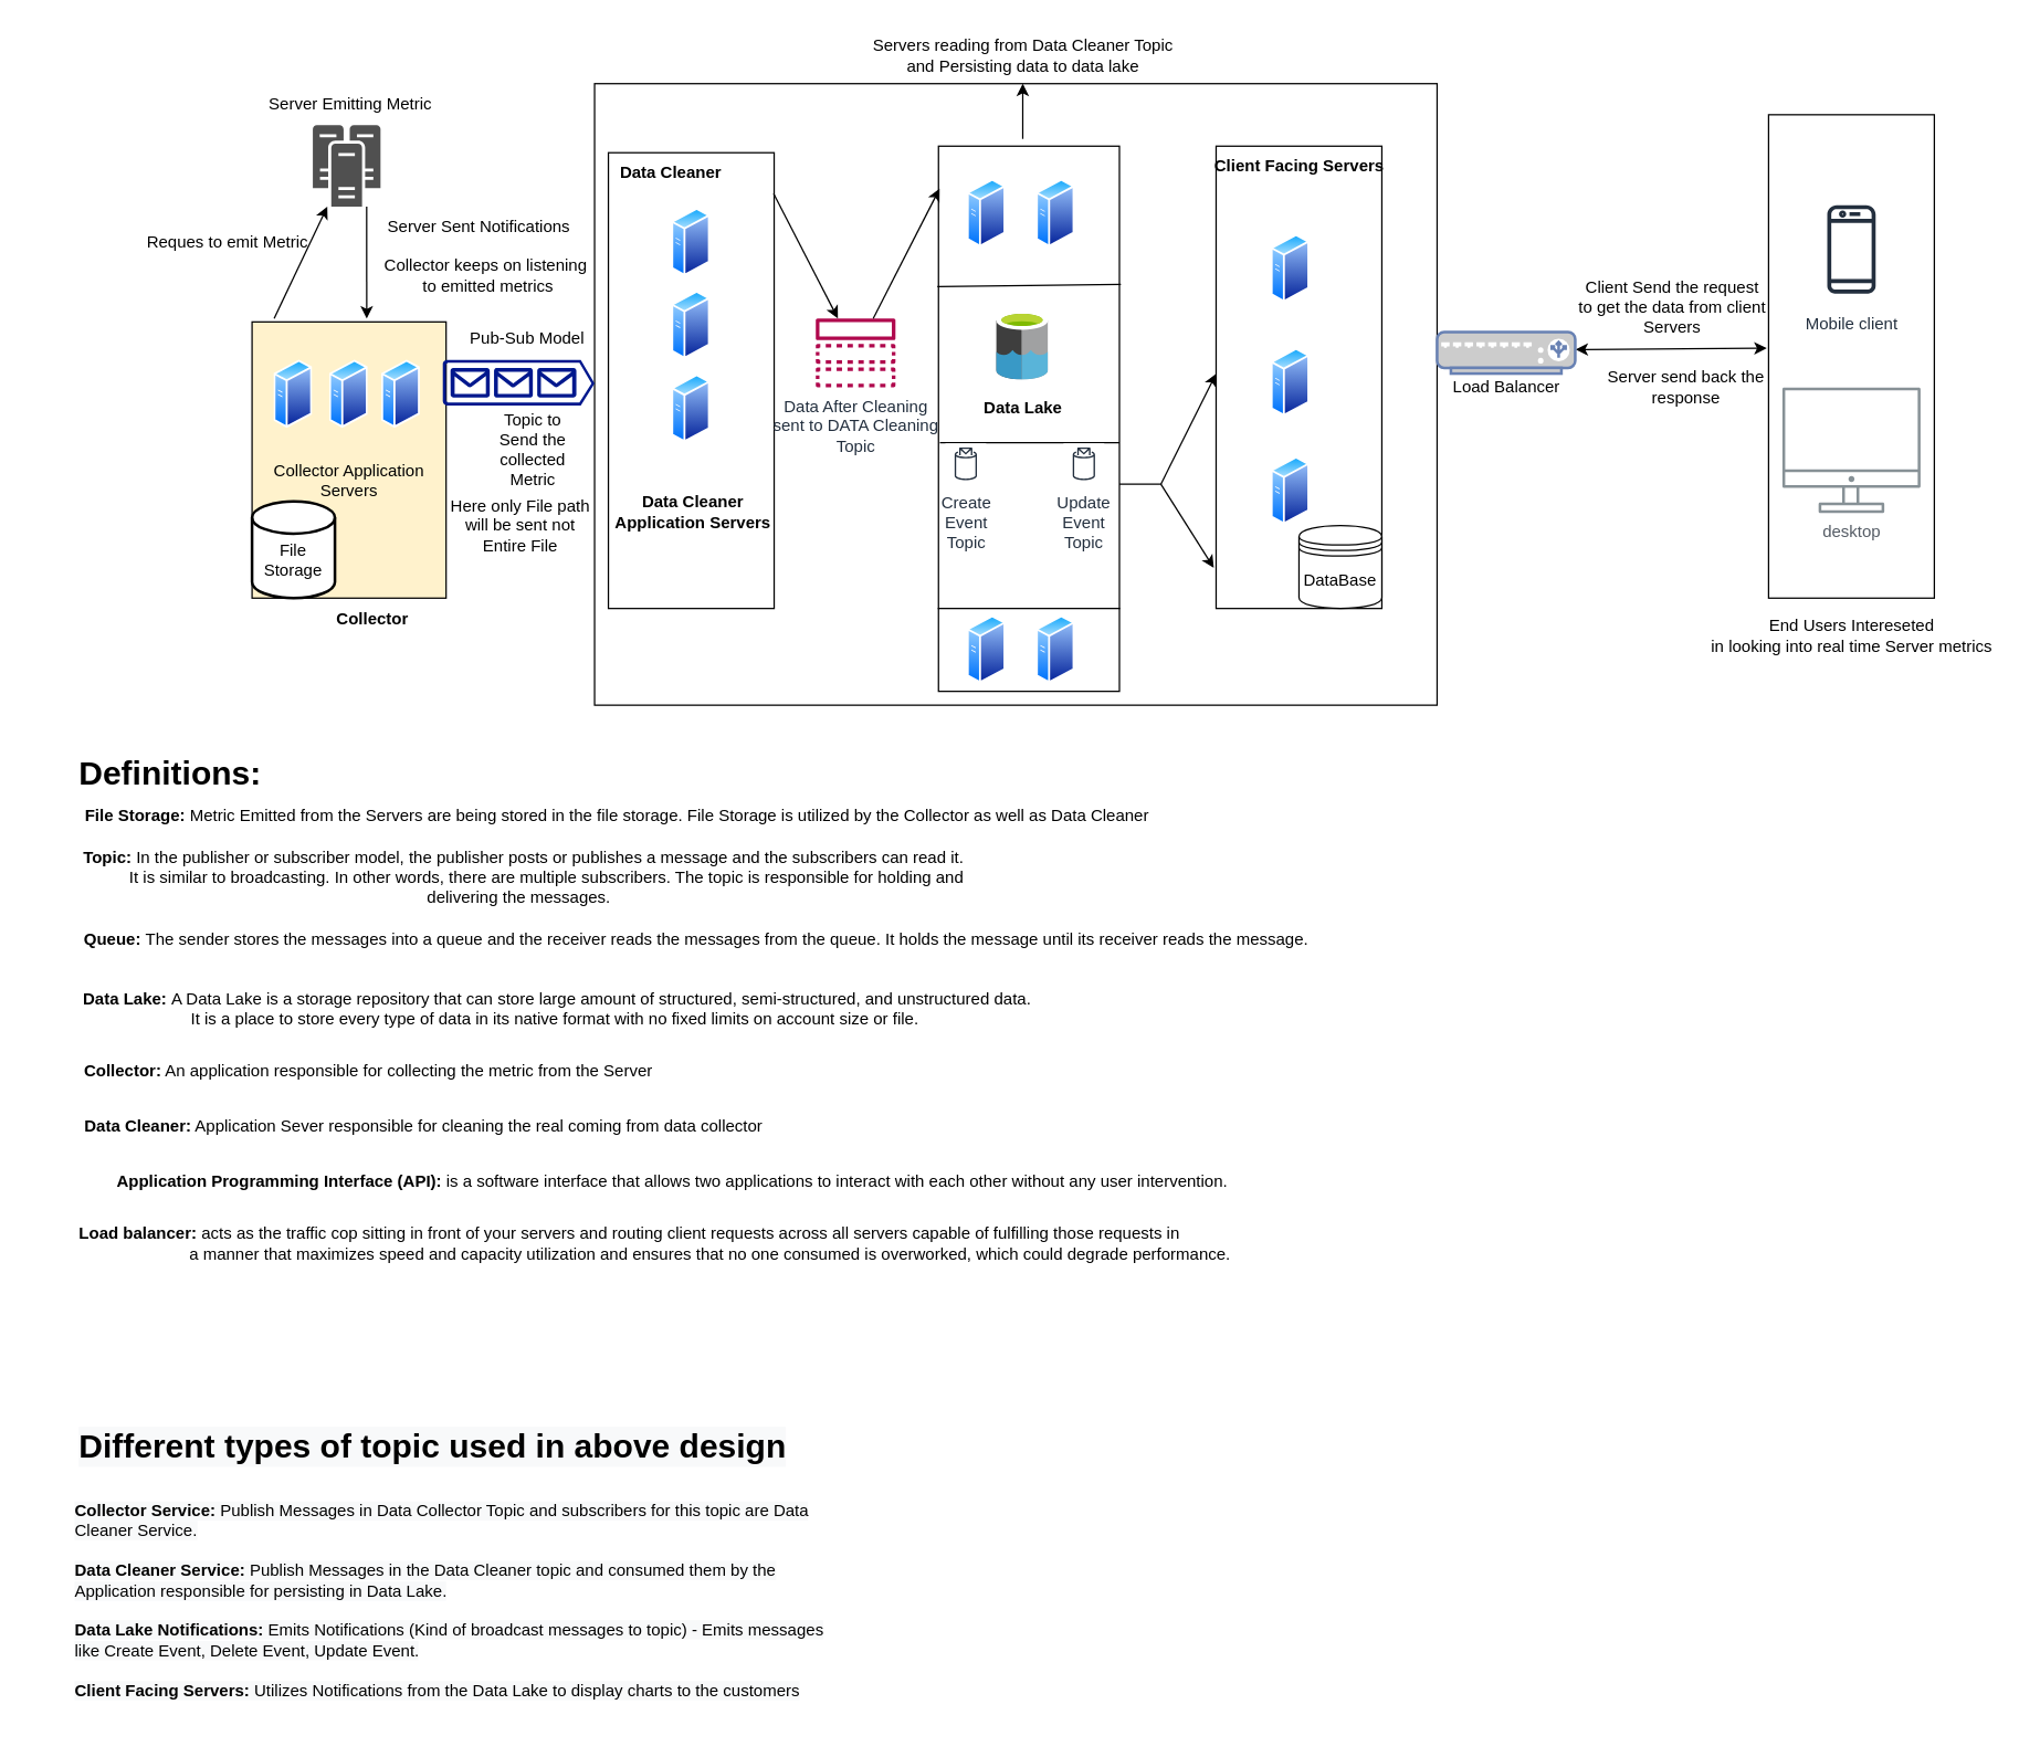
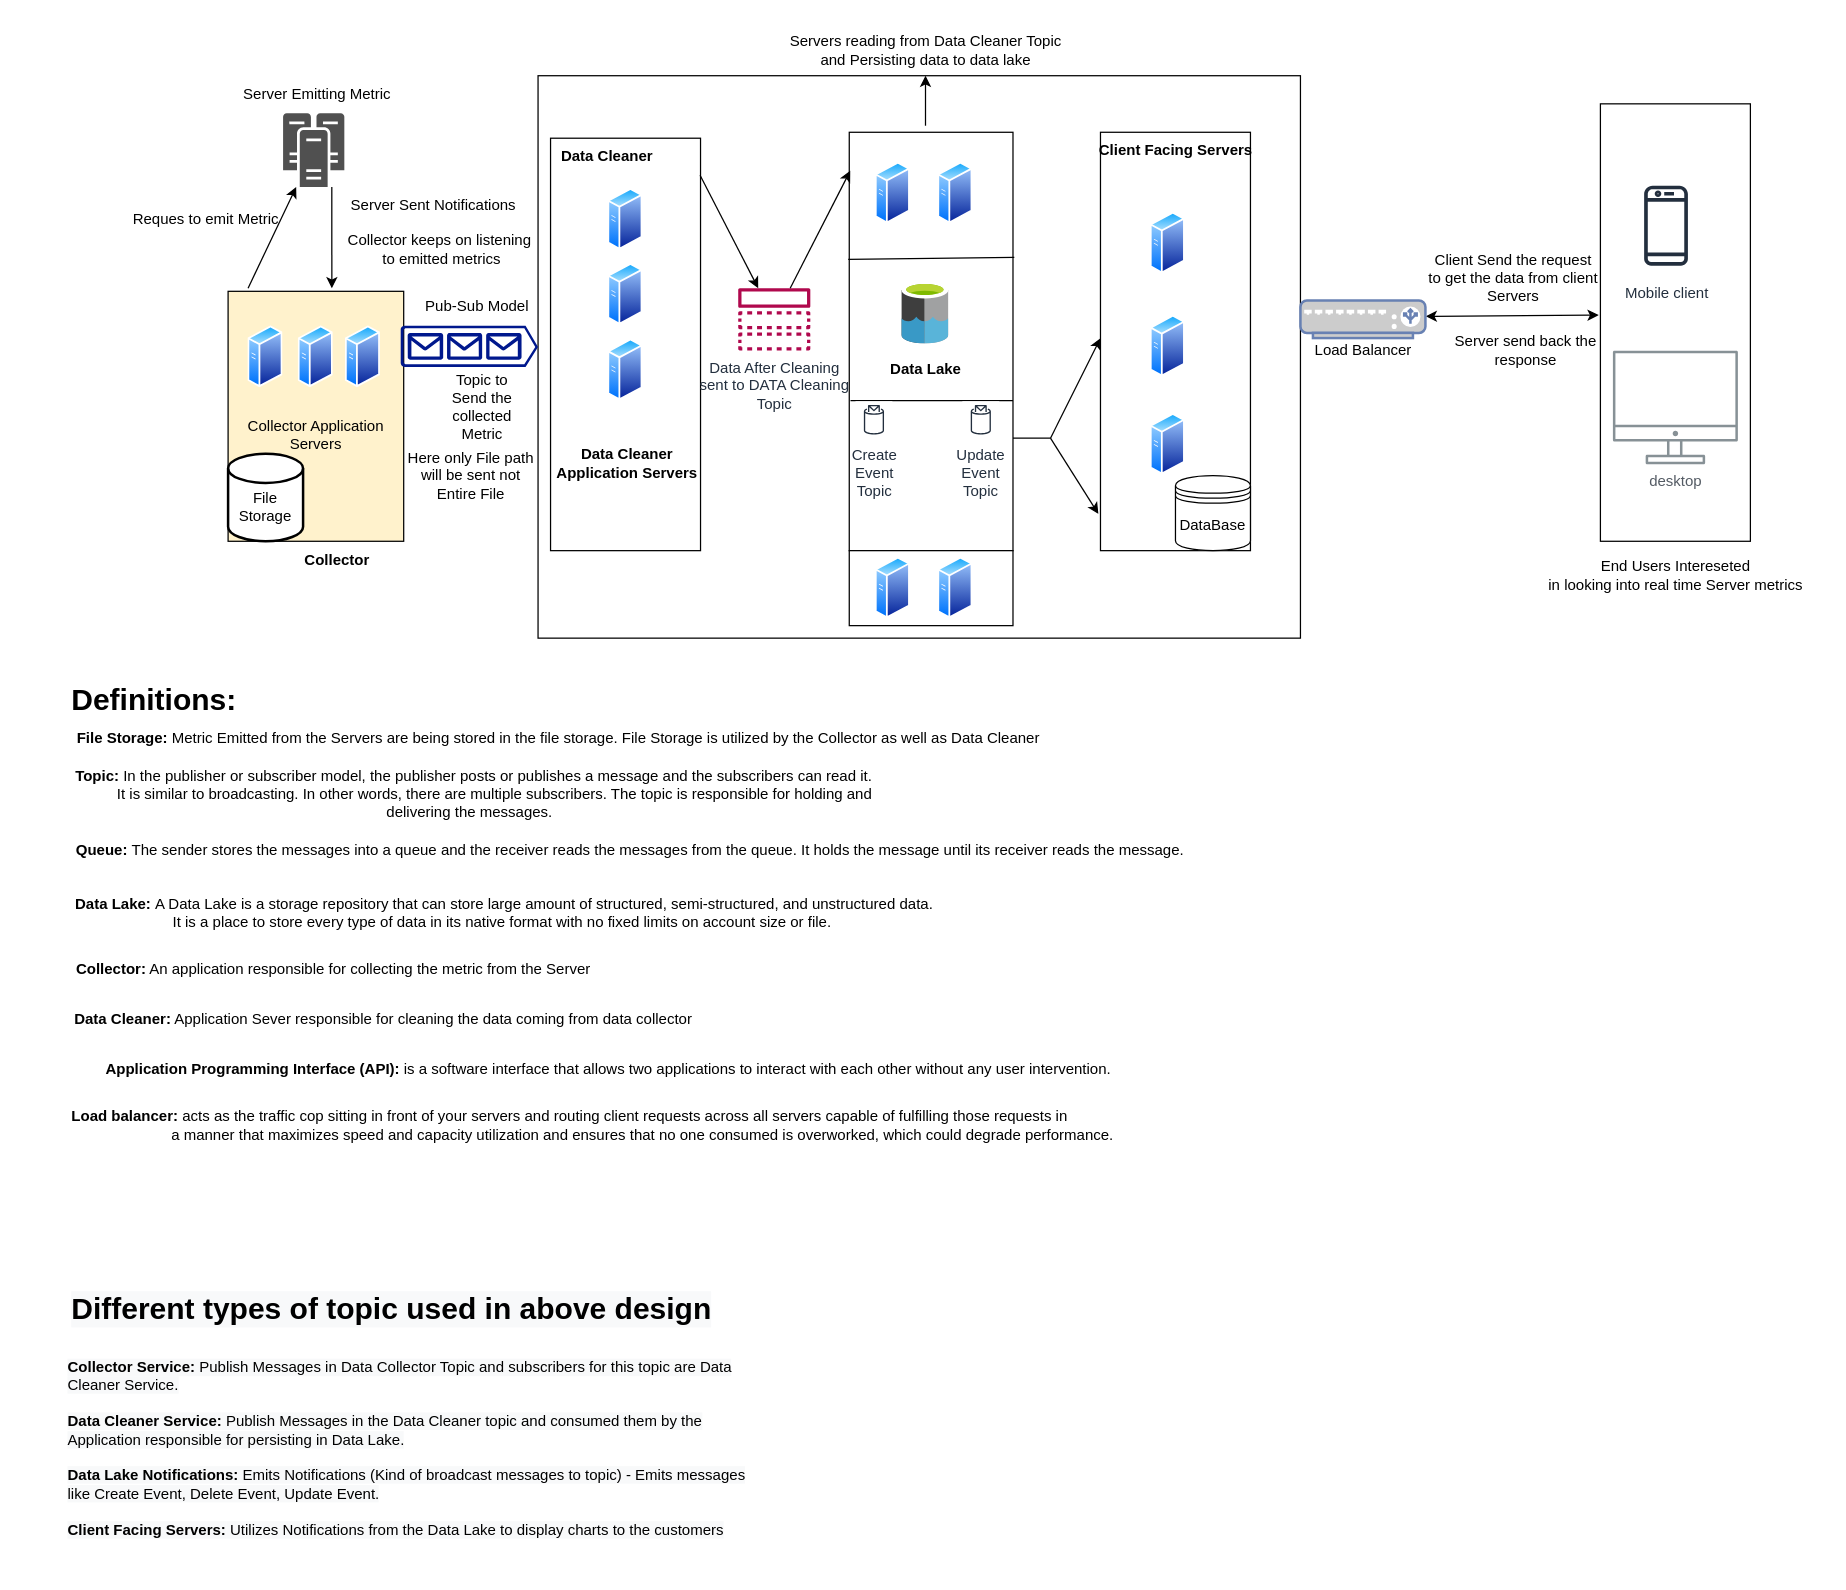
- <mxCell id="3" value="Mobile client" style="sketch=0;outlineConnect=0;fontColor=#232F3E;gradientColor=none;strokeColor=#232F3E;fillColor=#ffffff;dashed=0;verticalLabelPosition=bottom;verticalAlign=top;align=center;html=1;fontSize=12;fontStyle=0;aspect=fixed;shape=mxgraph.aws4.resourceIcon;resIcon=mxgraph.aws4.mobile_client;" vertex="1" parent="1"><mxGeometry x="1300" y="140" width="80" height="80" as="geometry" /></mxCell>
+ <mxCell id="3" value="Mobile client" style="sketch=0;outlineConnect=0;fontColor=#232F3E;gradientColor=none;strokeColor=#232F3E;fillColor=#ffffff;dashed=0;verticalLabelPosition=bottom;verticalAlign=top;align=center;html=1;fontSize=12;fontStyle=0;aspect=fixed;shape=mxgraph.aws4.resourceIcon;resIcon=mxgraph.aws4.mobile_client;" vertex="1" parent="1"><mxGeometry x="1300" y="140" width="65" height="80" as="geometry" /></mxCell>
- <mxCell id="35" value="&lt;b&gt;Data Cleaner:&lt;/b&gt; Application Sever responsible for cleaning the real coming from data collector" style="text;html=1;align=center;verticalAlign=middle;resizable=0;points=[];autosize=1;strokeColor=none;fillColor=none;" vertex="1" parent="1"><mxGeometry x="46.25" y="800" width="520" height="30" as="geometry" /></mxCell>
+ <mxCell id="35" value="&lt;b&gt;Data Cleaner:&lt;/b&gt; Application Sever responsible for cleaning the data coming from data collector" style="text;html=1;align=center;verticalAlign=middle;resizable=0;points=[];autosize=1;strokeColor=none;fillColor=none;" vertex="1" parent="1"><mxGeometry x="46.25" y="800" width="520" height="30" as="geometry" /></mxCell>
